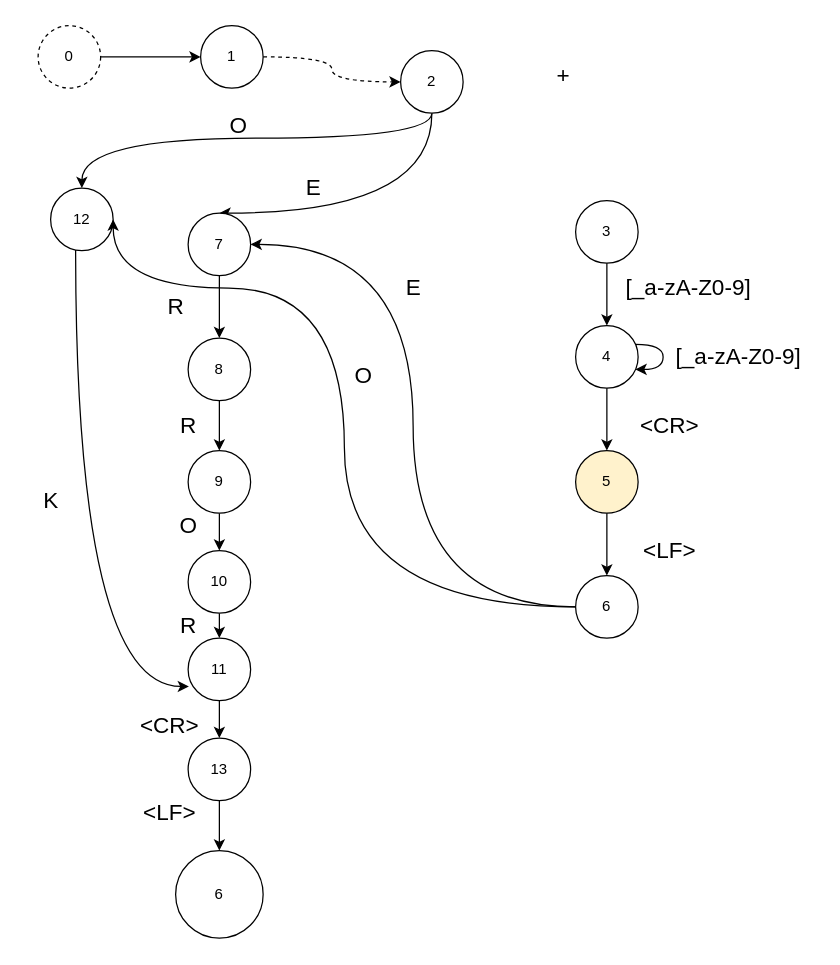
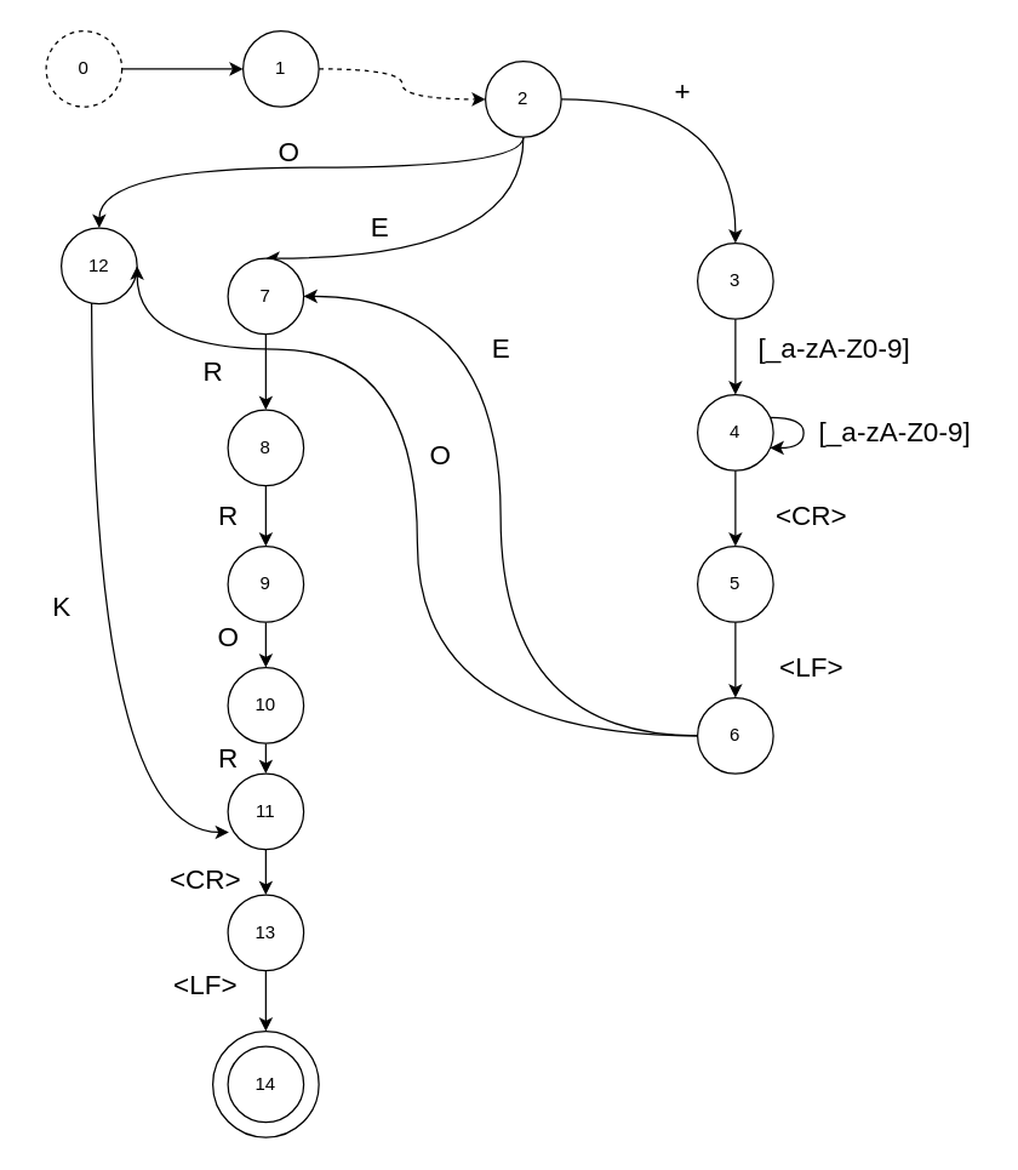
+ <mxCell id="5" style="edgeStyle=orthogonalEdgeStyle;curved=1;rounded=0;orthogonalLoop=1;jettySize=auto;html=1;exitX=1;exitY=0.5;exitDx=0;exitDy=0;entryX=0.5;entryY=0;entryDx=0;entryDy=0;" edge="1" parent="1" source="8" target="12"><mxGeometry relative="1" as="geometry" /></mxCell>
- <mxCell id="15" value="5" style="ellipse;whiteSpace=wrap;html=1;aspect=fixed;fillColor=#fff2cc;" parent="1" vertex="1"><mxGeometry x="460" y="360" width="50" height="50" as="geometry" /></mxCell>
+ <mxCell id="15" value="5" style="ellipse;whiteSpace=wrap;html=1;aspect=fixed;" parent="1" vertex="1"><mxGeometry x="460" y="360" width="50" height="50" as="geometry" /></mxCell>
+ <mxCell id="51" value="14" style="ellipse;whiteSpace=wrap;html=1;aspect=fixed;" vertex="1" parent="1"><mxGeometry x="150" y="690" width="50" height="50" as="geometry" /></mxCell>
